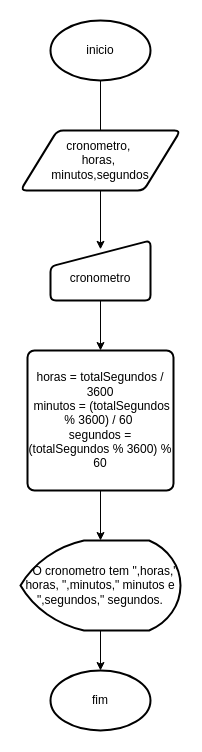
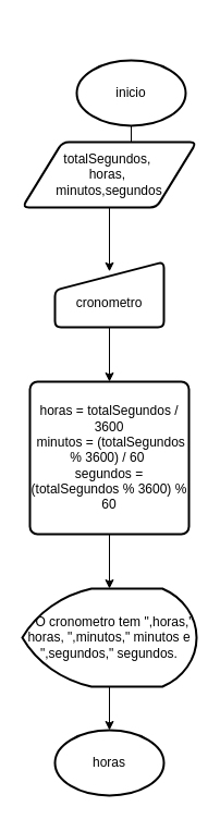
- <mxCell id="3" value="inicio" style="strokeWidth=2;html=1;shape=mxgraph.flowchart.start_1;whiteSpace=wrap;" vertex="1" parent="1"><mxGeometry x="50" y="20" width="100" height="60" as="geometry" /></mxCell>
+ <mxCell id="3" value="inicio" style="strokeWidth=2;html=1;shape=mxgraph.flowchart.start_1;whiteSpace=wrap;" vertex="1" parent="1"><mxGeometry x="70" y="55" width="100" height="60" as="geometry" /></mxCell>
- <mxCell id="5" value="cronometro,&amp;nbsp;&lt;div&gt;horas,&amp;nbsp;&lt;/div&gt;&lt;div&gt;&lt;span style=&quot;background-color: initial;&quot;&gt;minutos,segundos&lt;/span&gt;&lt;/div&gt;" style="shape=parallelogram;html=1;strokeWidth=2;perimeter=parallelogramPerimeter;whiteSpace=wrap;rounded=1;arcSize=12;size=0.23;" vertex="1" parent="1"><mxGeometry x="20" y="130" width="160" height="60" as="geometry" /></mxCell>
+ <mxCell id="5" value="totalSegundos,&amp;nbsp;&lt;div&gt;horas,&amp;nbsp;&lt;/div&gt;&lt;div&gt;&lt;span style=&quot;background-color: initial;&quot;&gt;minutos,segundos&lt;/span&gt;&lt;/div&gt;" style="shape=parallelogram;html=1;strokeWidth=2;perimeter=parallelogramPerimeter;whiteSpace=wrap;rounded=1;arcSize=12;size=0.23;" vertex="1" parent="1"><mxGeometry x="20" y="130" width="160" height="60" as="geometry" /></mxCell>
- <mxCell id="12" value="fim" style="strokeWidth=2;html=1;shape=mxgraph.flowchart.start_1;whiteSpace=wrap;" vertex="1" parent="1"><mxGeometry x="50" y="670" width="100" height="60" as="geometry" /></mxCell>
+ <mxCell id="12" value="horas" style="strokeWidth=2;html=1;shape=mxgraph.flowchart.start_1;whiteSpace=wrap;" vertex="1" parent="1"><mxGeometry x="50" y="670" width="100" height="60" as="geometry" /></mxCell>
